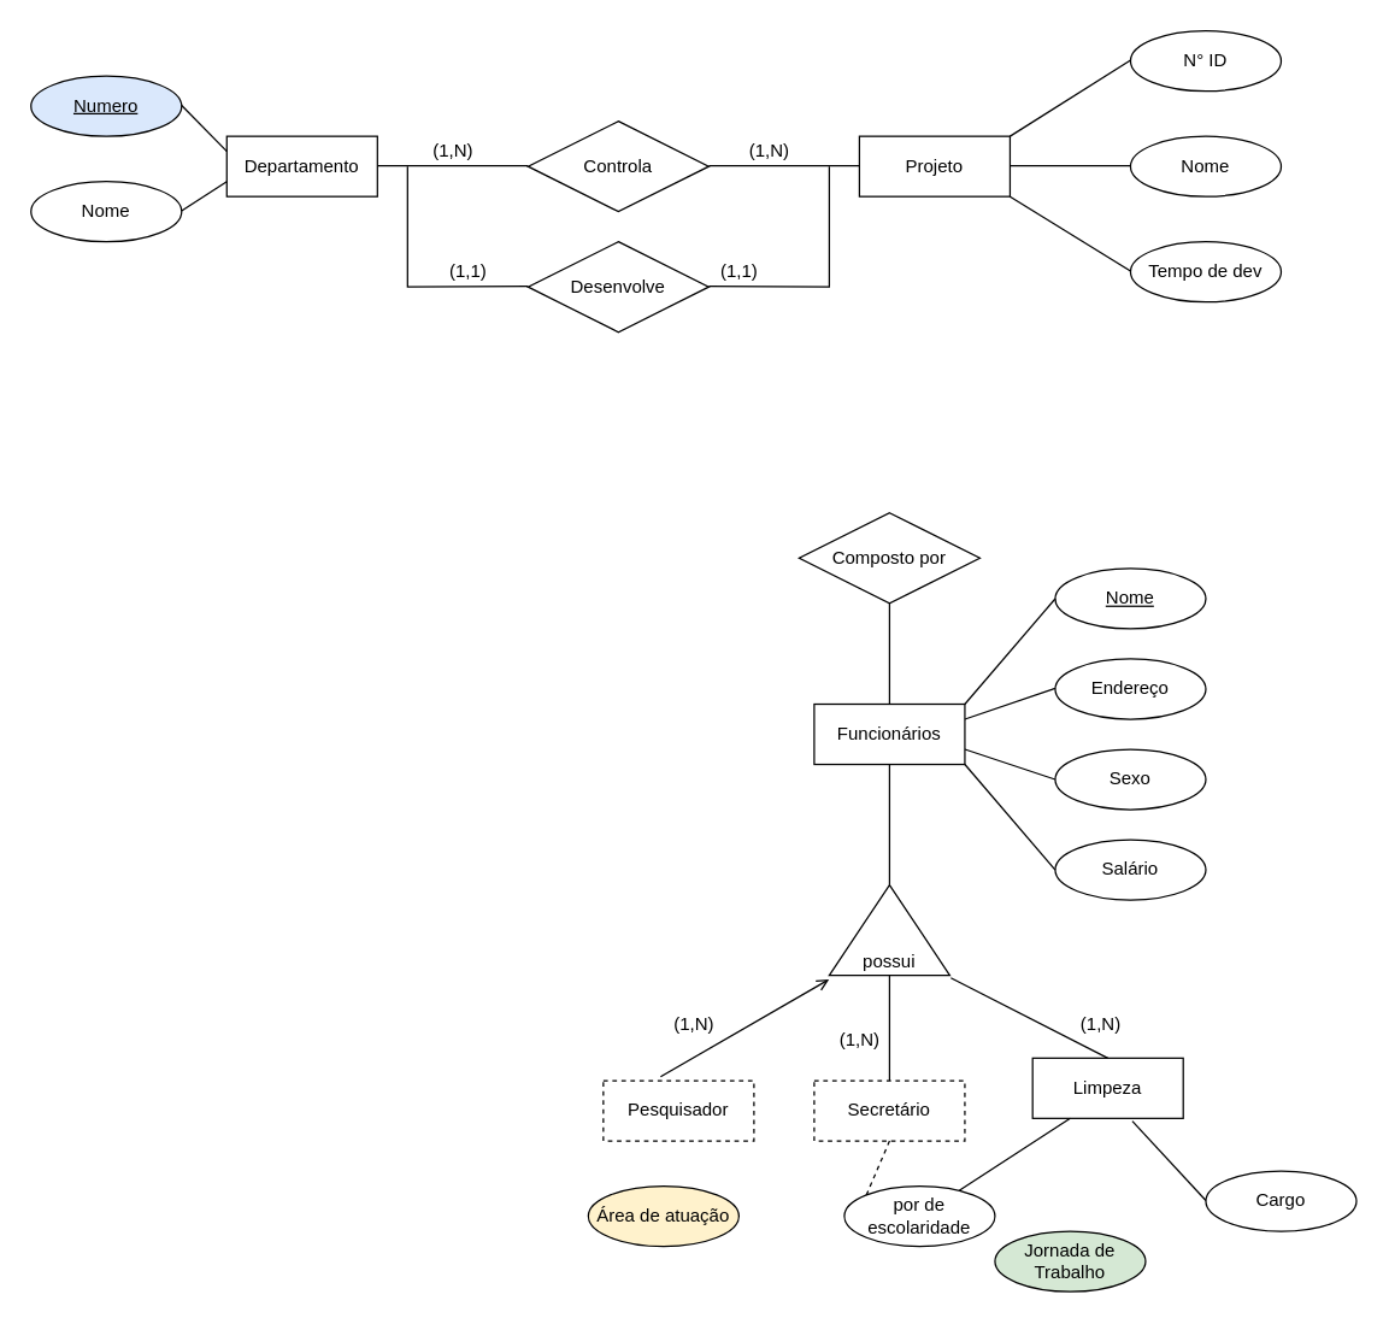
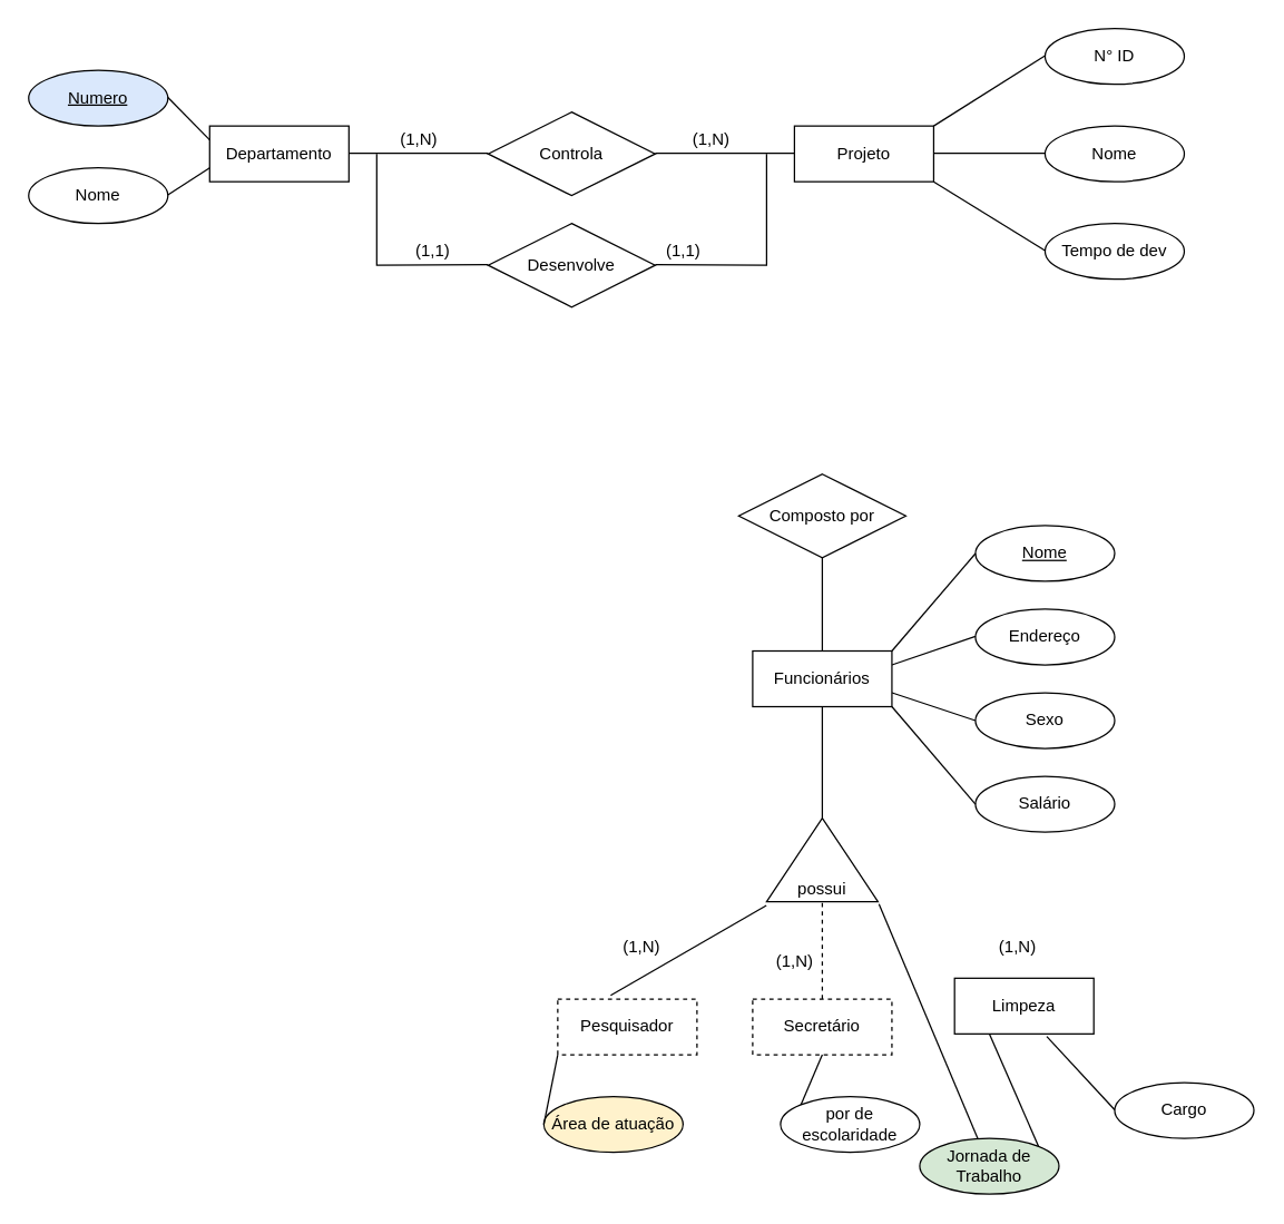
- <mxCell id="46" value="" style="endArrow=open;html=1;rounded=0;entryX=-0.046;entryY=-0.002;entryDx=0;entryDy=0;entryPerimeter=0;exitX=0.38;exitY=-0.068;exitDx=0;exitDy=0;exitPerimeter=0;" edge="1" parent="1" source="25" target="43"><mxGeometry relative="1" as="geometry"><mxPoint x="440" y="767" as="sourcePoint" /><mxPoint x="550" y="647" as="targetPoint" /></mxGeometry></mxCell>
+ <mxCell id="46" value="" style="endArrow=none;html=1;rounded=0;entryX=-0.046;entryY=-0.002;entryDx=0;entryDy=0;entryPerimeter=0;exitX=0.38;exitY=-0.068;exitDx=0;exitDy=0;exitPerimeter=0;" edge="1" parent="1" source="25" target="43"><mxGeometry relative="1" as="geometry"><mxPoint x="440" y="767" as="sourcePoint" /><mxPoint x="550" y="647" as="targetPoint" /></mxGeometry></mxCell>
- <mxCell id="47" value="" style="endArrow=none;html=1;rounded=0;entryX=0.5;entryY=0;entryDx=0;entryDy=0;exitX=-0.03;exitY=1.009;exitDx=0;exitDy=0;exitPerimeter=0;" edge="1" parent="1" source="43" target="26"><mxGeometry relative="1" as="geometry"><mxPoint x="600" y="737" as="sourcePoint" /><mxPoint x="760" y="737" as="targetPoint" /></mxGeometry></mxCell>
+ <mxCell id="47" value="" style="endArrow=none;html=1;rounded=0;exitX=-0.03;exitY=1.009;exitDx=0;exitDy=0;exitPerimeter=0;" edge="1" parent="1" source="43" target="40"><mxGeometry relative="1" as="geometry"><mxPoint x="600" y="737" as="sourcePoint" /><mxPoint x="760" y="737" as="targetPoint" /></mxGeometry></mxCell>
- <mxCell id="48" value="" style="endArrow=none;html=1;rounded=0;entryX=0;entryY=0.5;entryDx=0;entryDy=0;" edge="1" parent="1" source="24" target="43"><mxGeometry relative="1" as="geometry"><mxPoint x="530" y="737" as="sourcePoint" /><mxPoint x="690" y="737" as="targetPoint" /></mxGeometry></mxCell>
+ <mxCell id="48" value="" style="endArrow=none;html=1;rounded=0;entryX=0;entryY=0.5;entryDx=0;entryDy=0;dashed=1;" edge="1" parent="1" source="24" target="43"><mxGeometry relative="1" as="geometry"><mxPoint x="530" y="737" as="sourcePoint" /><mxPoint x="690" y="737" as="targetPoint" /></mxGeometry></mxCell>
- <mxCell id="41" value="" style="endArrow=none;html=1;rounded=0;exitX=0.25;exitY=1;exitDx=0;exitDy=0;" edge="1" parent="1" source="26" target="38"><mxGeometry relative="1" as="geometry"><mxPoint x="610" y="846.5" as="sourcePoint" /><mxPoint x="770" y="846.5" as="targetPoint" /></mxGeometry></mxCell>
+ <mxCell id="41" value="" style="endArrow=none;html=1;rounded=0;exitX=0.25;exitY=1;exitDx=0;exitDy=0;entryX=1;entryY=0;entryDx=0;entryDy=0;" edge="1" parent="1" source="26" target="40"><mxGeometry relative="1" as="geometry"><mxPoint x="610" y="846.5" as="sourcePoint" /><mxPoint x="770" y="846.5" as="targetPoint" /></mxGeometry></mxCell>
- <mxCell id="45" value="" style="endArrow=none;html=1;rounded=0;exitX=0.5;exitY=1;exitDx=0;exitDy=0;entryX=0;entryY=0;entryDx=0;entryDy=0;dashed=1;" edge="1" parent="1" source="24" target="38"><mxGeometry relative="1" as="geometry"><mxPoint x="540" y="867" as="sourcePoint" /><mxPoint x="510" y="897" as="targetPoint" /></mxGeometry></mxCell>
+ <mxCell id="45" value="" style="endArrow=none;html=1;rounded=0;exitX=0.5;exitY=1;exitDx=0;exitDy=0;entryX=0;entryY=0;entryDx=0;entryDy=0;" edge="1" parent="1" source="24" target="38"><mxGeometry relative="1" as="geometry"><mxPoint x="540" y="867" as="sourcePoint" /><mxPoint x="510" y="897" as="targetPoint" /></mxGeometry></mxCell>
+ <mxCell id="37" value="" style="endArrow=none;html=1;rounded=0;exitX=0;exitY=1;exitDx=0;exitDy=0;entryX=0;entryY=0.5;entryDx=0;entryDy=0;" edge="1" parent="1" source="25" target="32"><mxGeometry relative="1" as="geometry"><mxPoint x="360" y="656.5" as="sourcePoint" /><mxPoint x="400" y="797" as="targetPoint" /></mxGeometry></mxCell>
